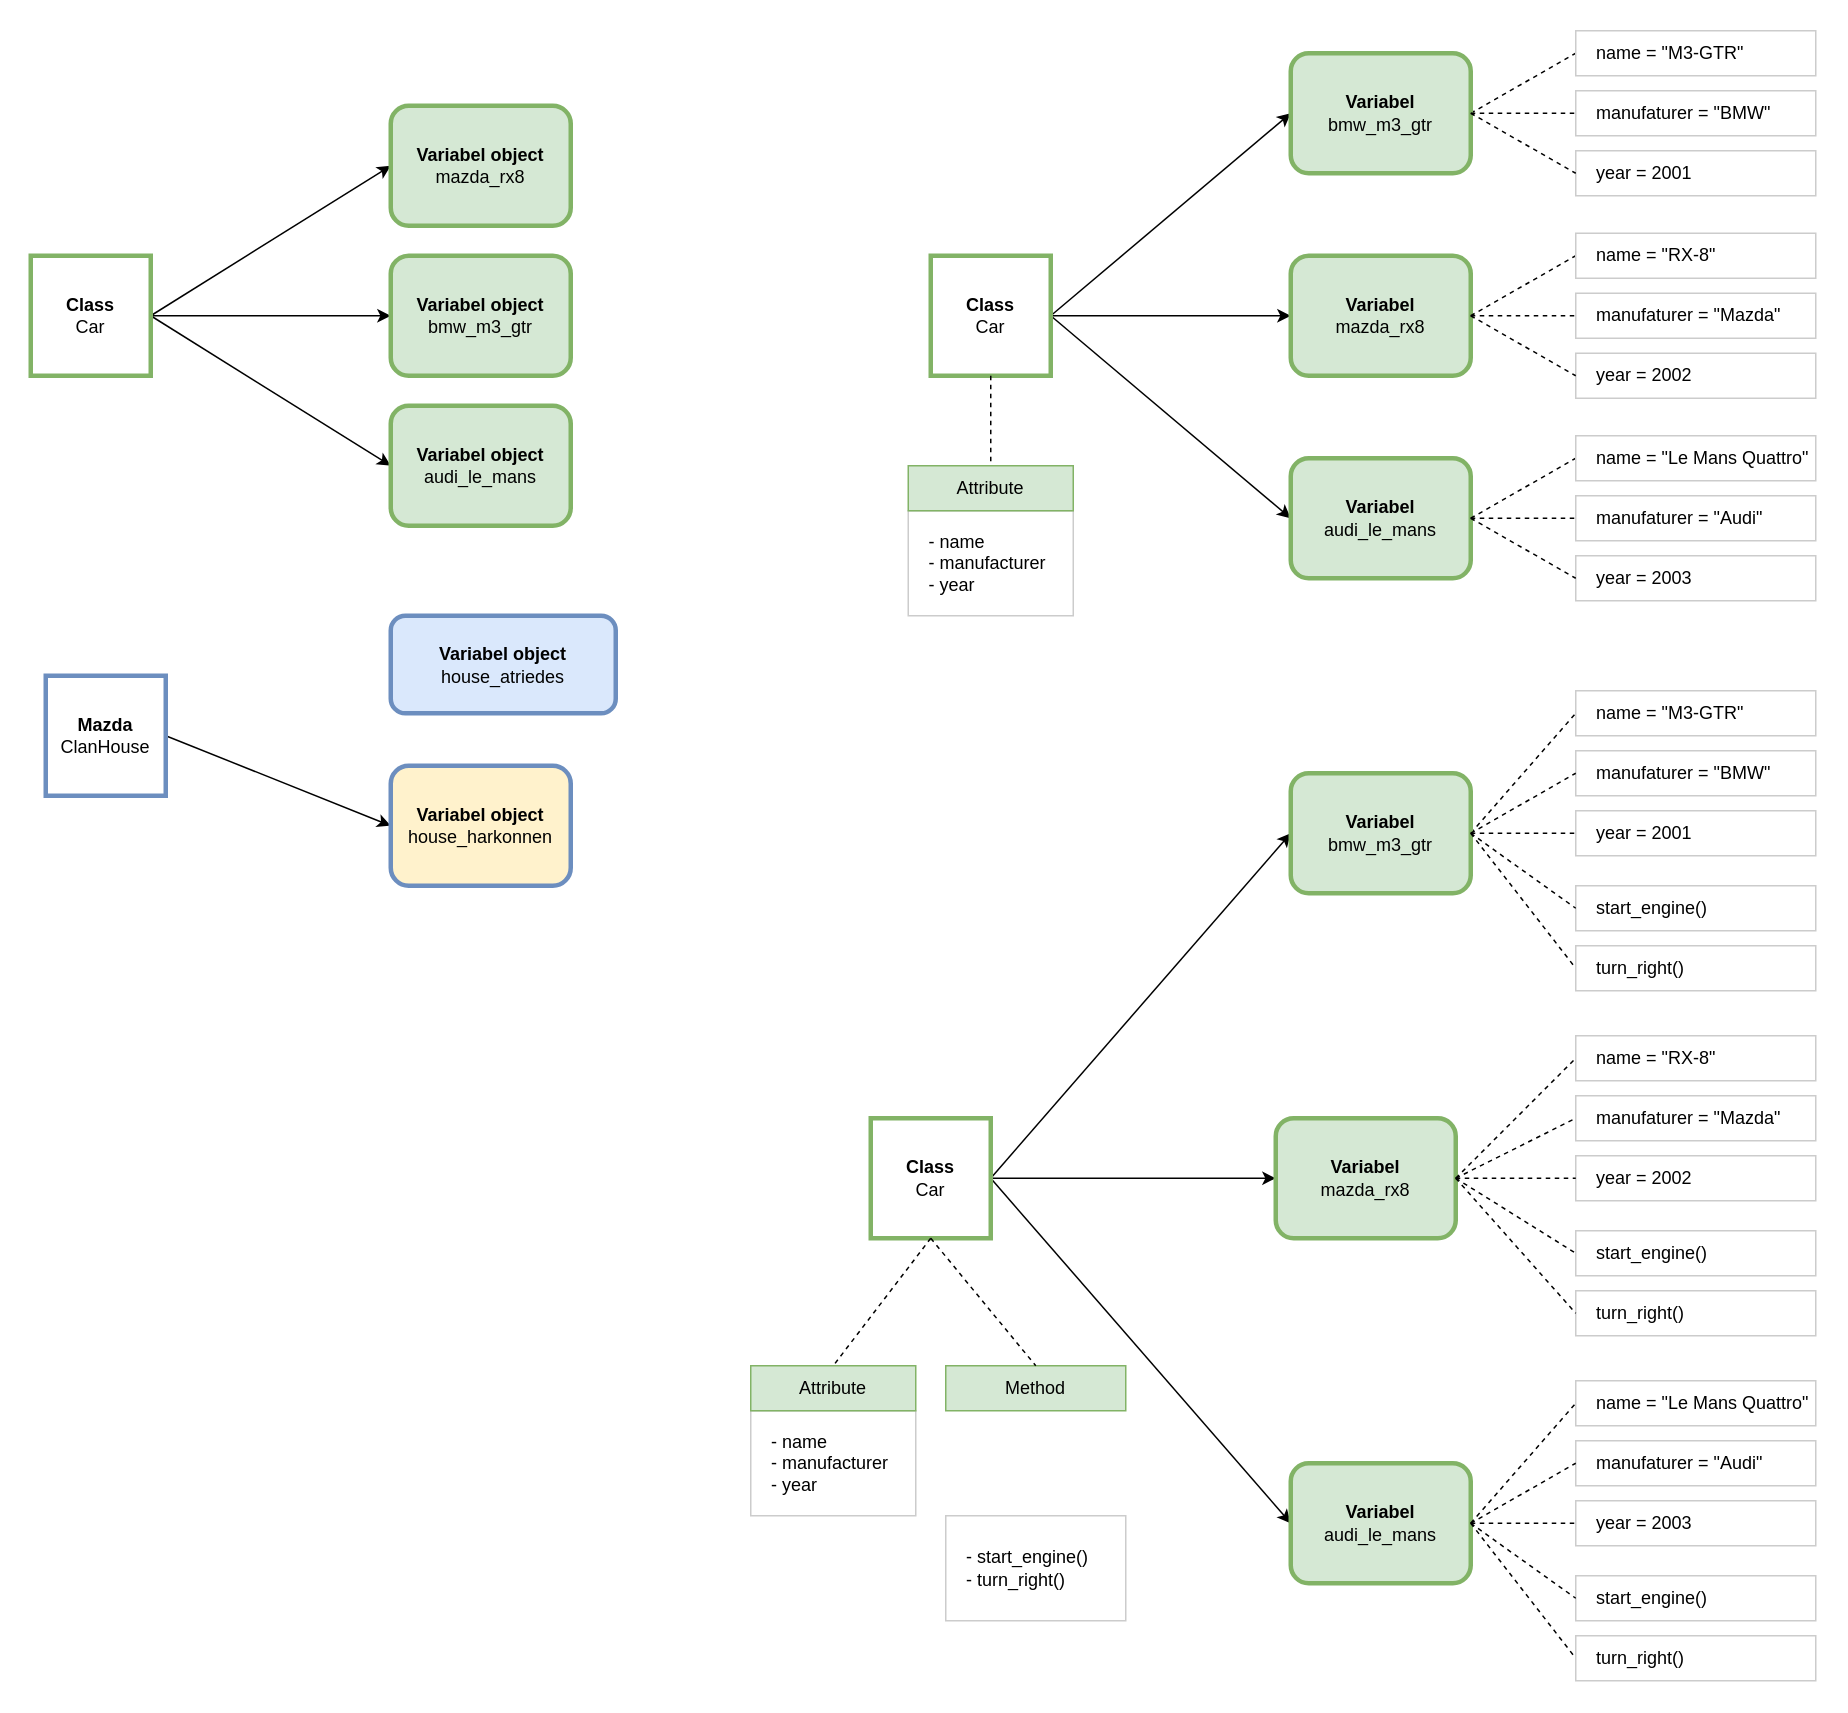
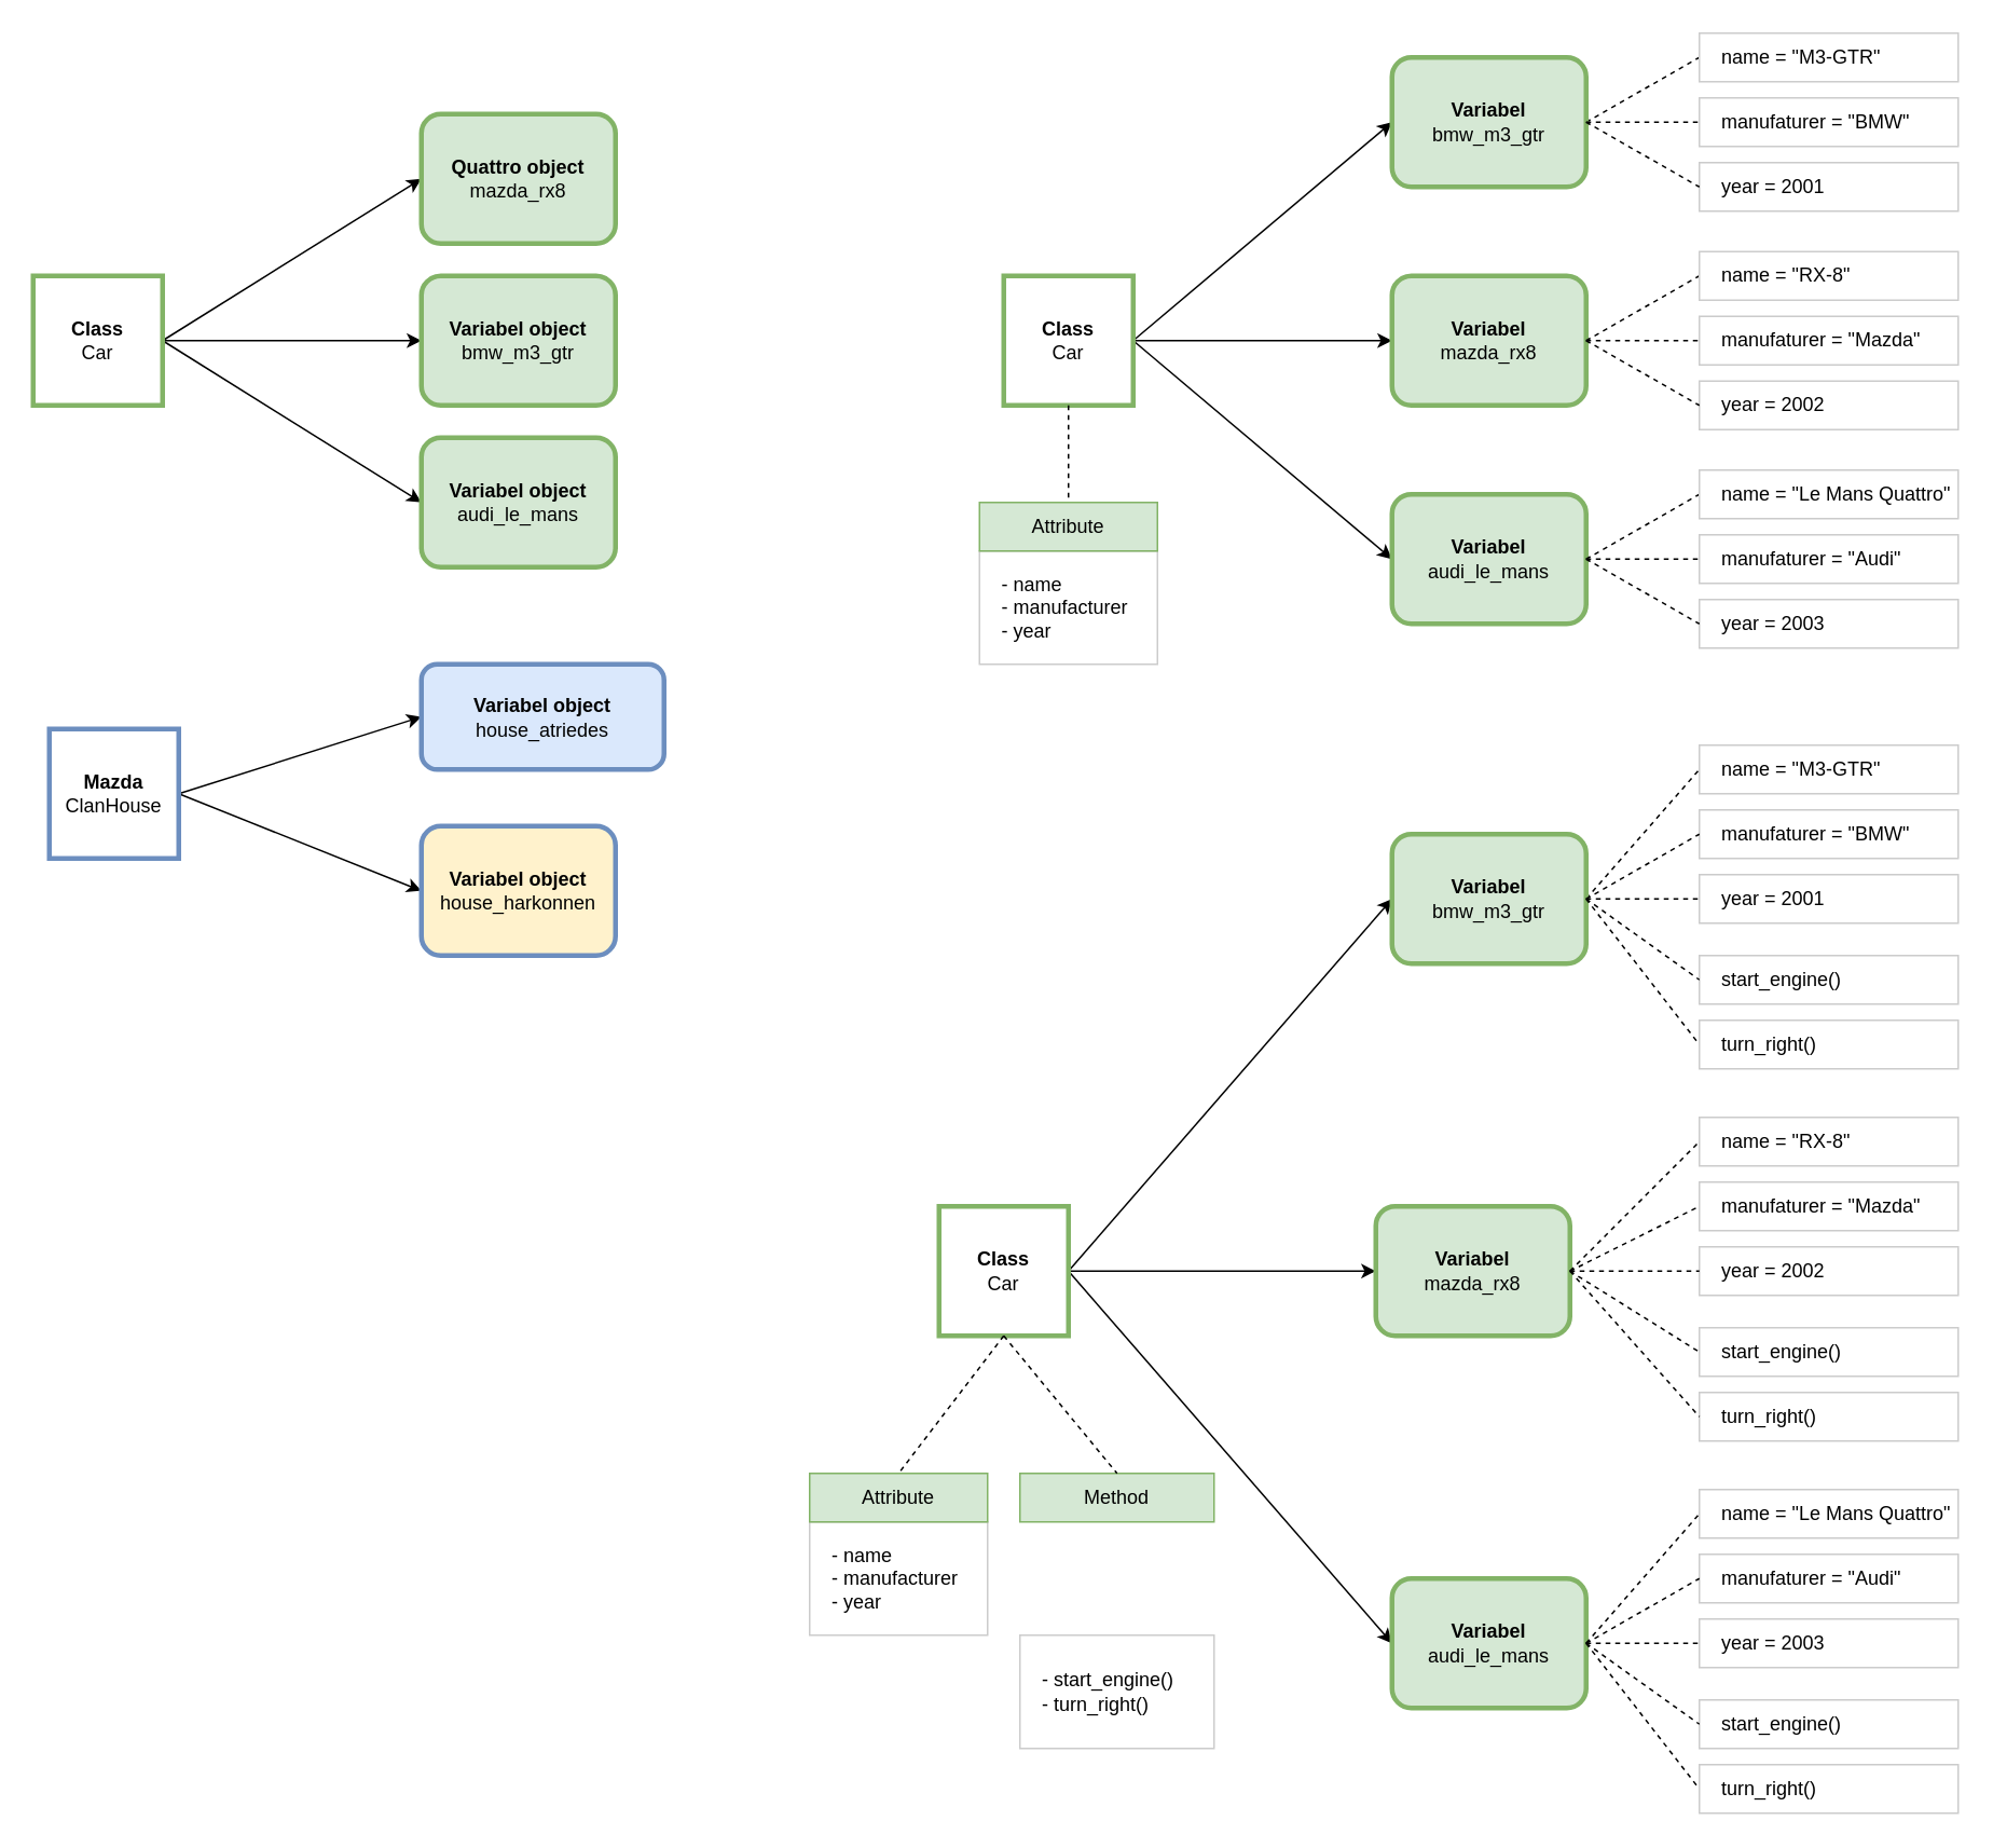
- <mxCell id="6" value="&lt;b&gt;Variabel object&lt;/b&gt;&lt;br&gt;mazda_rx8" style="rounded=1;whiteSpace=wrap;html=1;fillColor=#d5e8d4;strokeColor=#82b366;strokeWidth=3;" parent="1" vertex="1"><mxGeometry x="260" y="70" width="120" height="80" as="geometry" /></mxCell>
+ <mxCell id="6" value="&lt;b&gt;Quattro object&lt;/b&gt;&lt;br&gt;mazda_rx8" style="rounded=1;whiteSpace=wrap;html=1;fillColor=#d5e8d4;strokeColor=#82b366;strokeWidth=3;" parent="1" vertex="1"><mxGeometry x="260" y="70" width="120" height="80" as="geometry" /></mxCell>
+ <mxCell id="9" style="rounded=0;orthogonalLoop=1;jettySize=auto;html=1;entryX=0;entryY=0.5;entryDx=0;entryDy=0;exitX=1;exitY=0.5;exitDx=0;exitDy=0;" parent="1" source="11" target="12" edge="1"><mxGeometry relative="1" as="geometry" /></mxCell>
